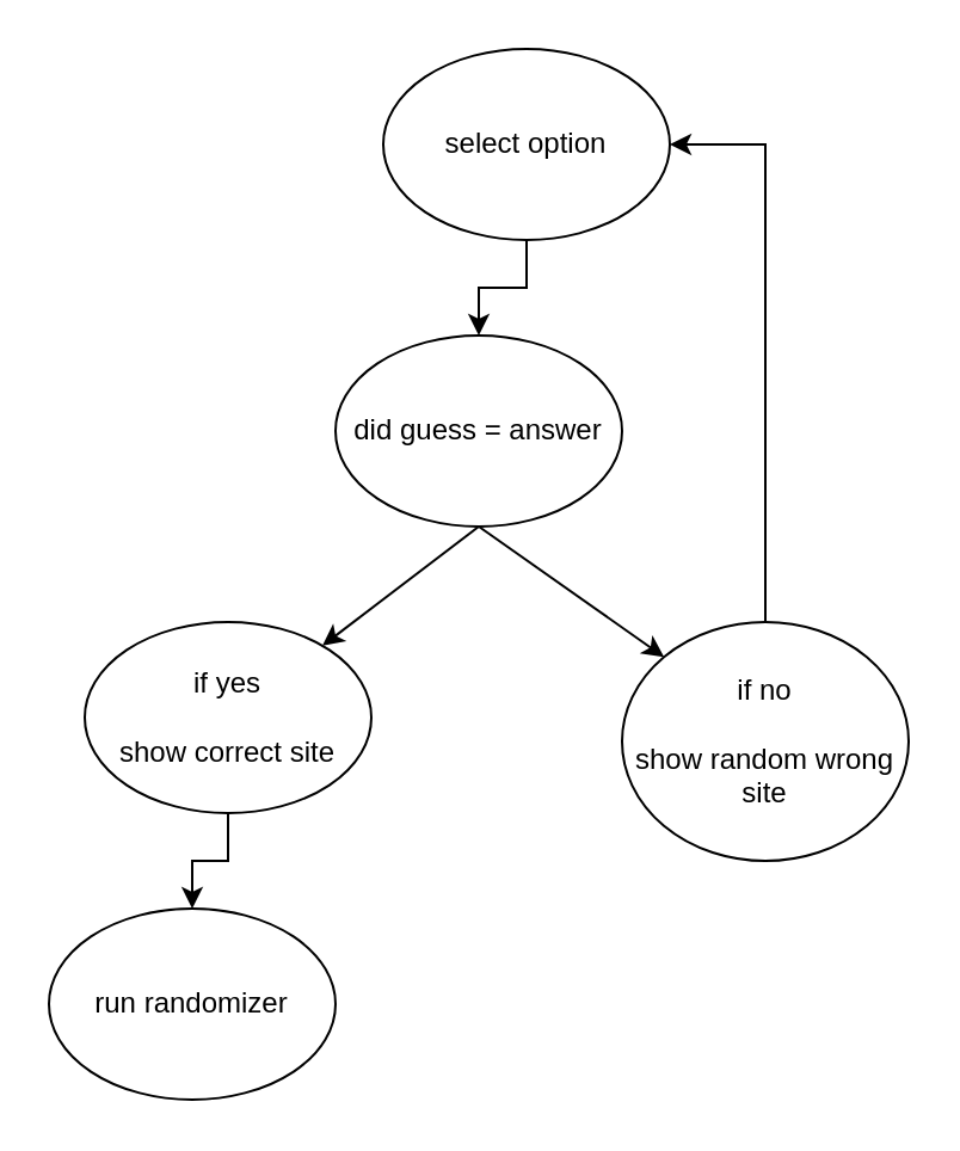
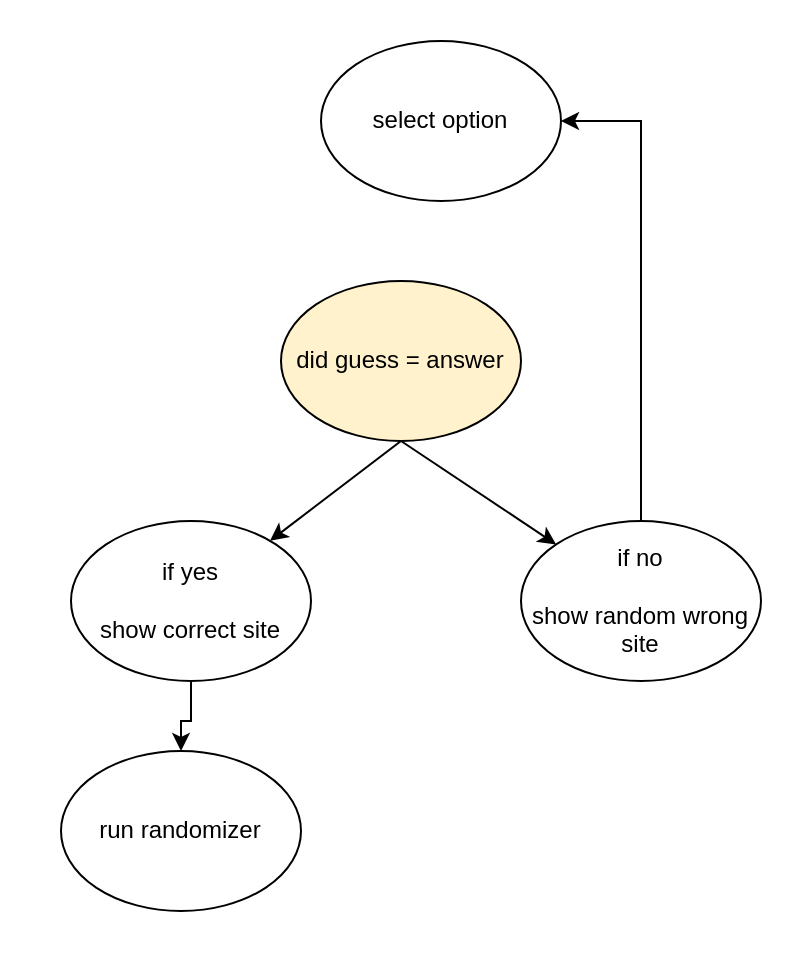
- <mxCell id="2" value="" style="edgeStyle=orthogonalEdgeStyle;rounded=0;orthogonalLoop=1;jettySize=auto;html=1;" edge="1" parent="1" source="3" target="4"><mxGeometry relative="1" as="geometry" /></mxCell>
- <mxCell id="4" value="did guess = answer" style="ellipse;whiteSpace=wrap;html=1;" vertex="1" parent="1"><mxGeometry x="140" y="140" width="120" height="80" as="geometry" /></mxCell>
+ <mxCell id="4" value="did guess = answer" style="ellipse;whiteSpace=wrap;html=1;fillColor=#fff2cc;" vertex="1" parent="1"><mxGeometry x="140" y="140" width="120" height="80" as="geometry" /></mxCell>
- <mxCell id="10" value="if no&lt;br&gt;&lt;br&gt;show random wrong site" style="ellipse;whiteSpace=wrap;html=1;" vertex="1" parent="1"><mxGeometry x="260" y="260" width="120" height="100" as="geometry" /></mxCell>
+ <mxCell id="10" value="if no&lt;br&gt;&lt;br&gt;show random wrong site" style="ellipse;whiteSpace=wrap;html=1;" vertex="1" parent="1"><mxGeometry x="260" y="260" width="120" height="80" as="geometry" /></mxCell>
- <mxCell id="11" value="run randomizer" style="ellipse;whiteSpace=wrap;html=1;" vertex="1" parent="1"><mxGeometry x="20" y="380" width="120" height="80" as="geometry" /></mxCell>
+ <mxCell id="11" value="run randomizer" style="ellipse;whiteSpace=wrap;html=1;" vertex="1" parent="1"><mxGeometry x="30" y="375" width="120" height="80" as="geometry" /></mxCell>
